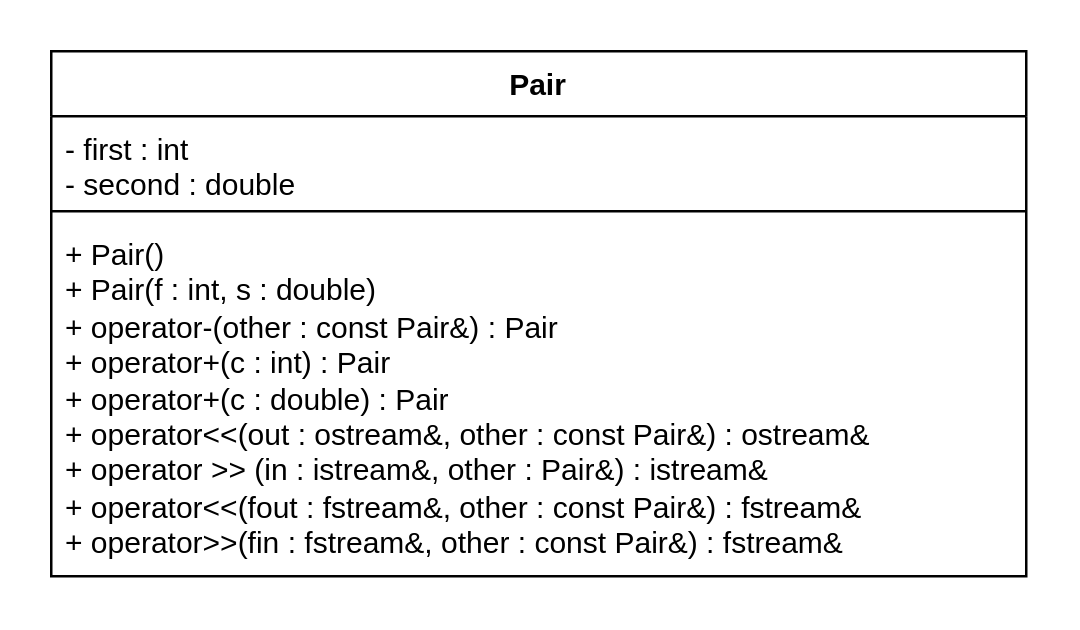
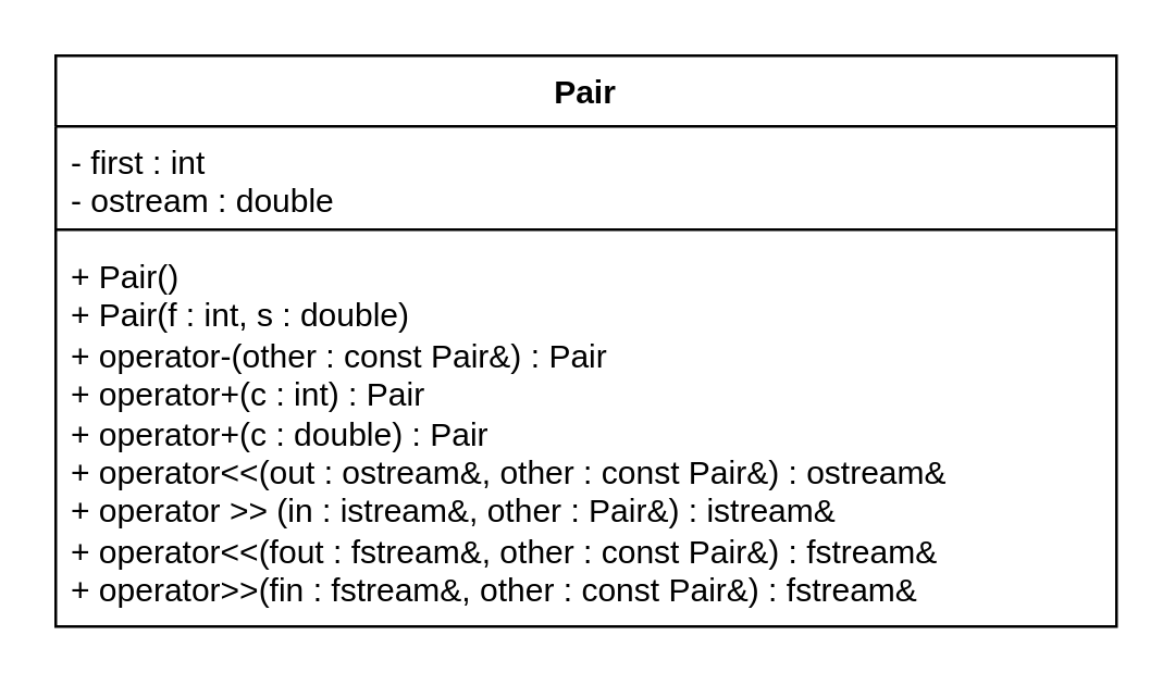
- <mxCell id="3" value="- first : int&lt;div&gt;- second : double&lt;/div&gt;" style="text;strokeColor=none;fillColor=none;align=left;verticalAlign=top;spacingLeft=4;spacingRight=4;overflow=hidden;rotatable=0;points=[[0,0.5],[1,0.5]];portConstraint=eastwest;whiteSpace=wrap;html=1;" vertex="1" parent="2"><mxGeometry y="26" width="390" height="34" as="geometry" /></mxCell>
+ <mxCell id="3" value="- first : int&lt;div&gt;- ostream : double&lt;/div&gt;" style="text;strokeColor=none;fillColor=none;align=left;verticalAlign=top;spacingLeft=4;spacingRight=4;overflow=hidden;rotatable=0;points=[[0,0.5],[1,0.5]];portConstraint=eastwest;whiteSpace=wrap;html=1;" vertex="1" parent="2"><mxGeometry y="26" width="390" height="34" as="geometry" /></mxCell>
